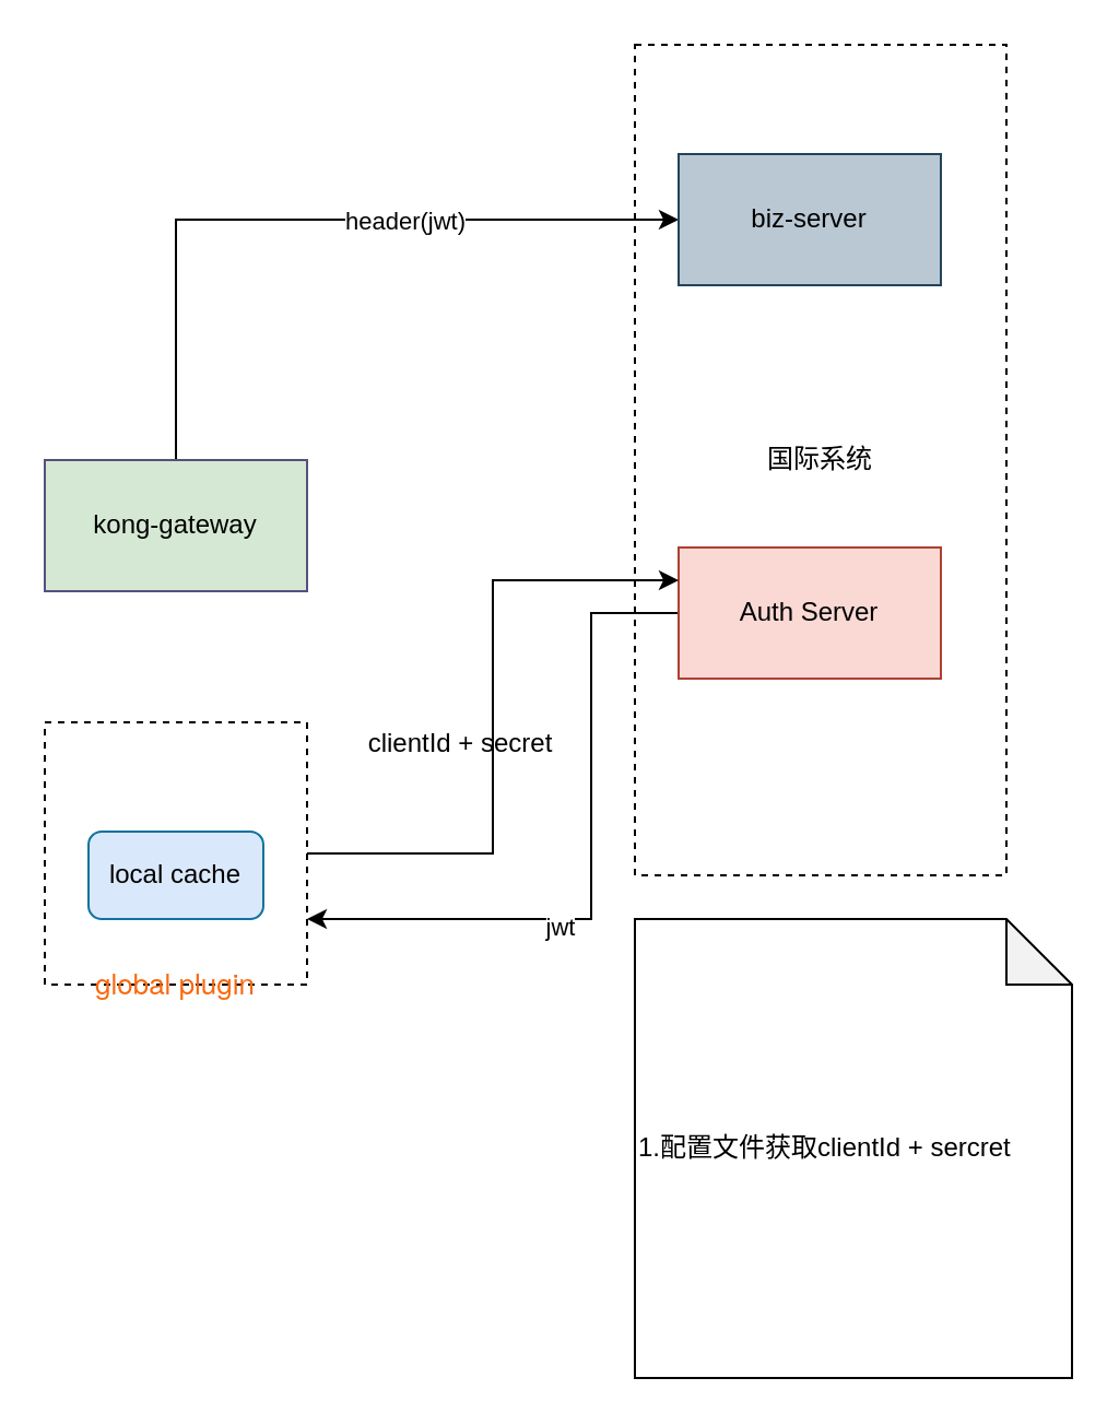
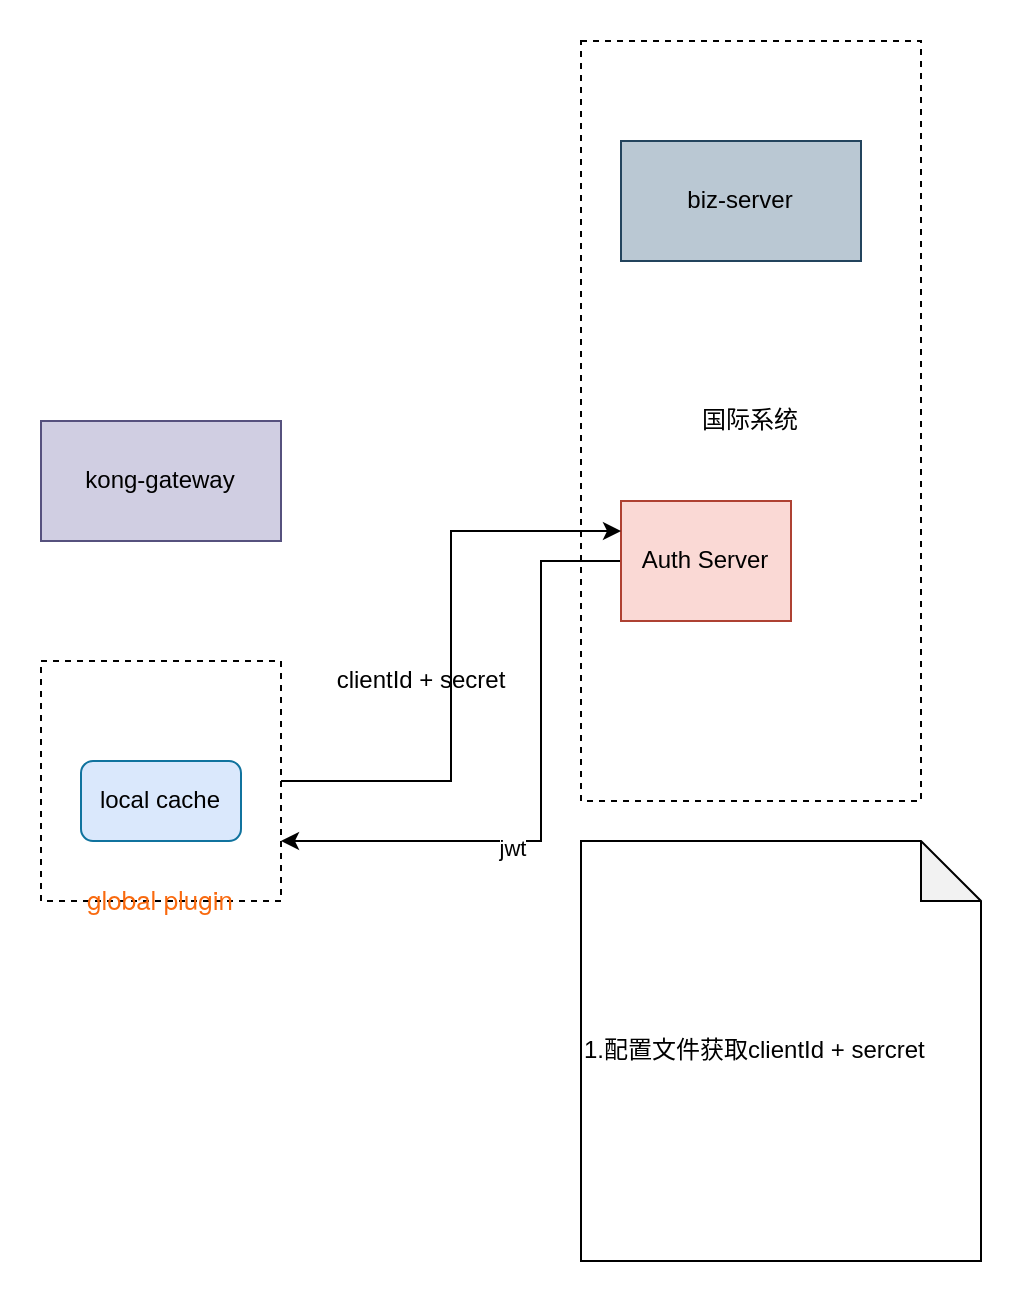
- <mxCell id="6" style="edgeStyle=orthogonalEdgeStyle;rounded=0;orthogonalLoop=1;jettySize=auto;html=1;exitX=0.5;exitY=0;exitDx=0;exitDy=0;entryX=0;entryY=0.5;entryDx=0;entryDy=0;" edge="1" parent="1" source="8" target="11"><mxGeometry relative="1" as="geometry" /></mxCell>
- <mxCell id="7" value="header(jwt)" style="edgeLabel;html=1;align=center;verticalAlign=middle;resizable=0;points=[];" vertex="1" connectable="0" parent="6"><mxGeometry x="0.257" relative="1" as="geometry"><mxPoint as="offset" /></mxGeometry></mxCell>
- <mxCell id="8" value="kong-gateway" style="rounded=0;whiteSpace=wrap;html=1;fillColor=#d5e8d4;strokeColor=#56517e;" vertex="1" parent="1"><mxGeometry x="20" y="210" width="120" height="60" as="geometry" /></mxCell>
+ <mxCell id="8" value="kong-gateway" style="rounded=0;whiteSpace=wrap;html=1;fillColor=#d0cee2;strokeColor=#56517e;" vertex="1" parent="1"><mxGeometry x="20" y="210" width="120" height="60" as="geometry" /></mxCell>
- <mxCell id="5" value="Auth Server" style="rounded=0;whiteSpace=wrap;html=1;fillColor=#fad9d5;strokeColor=#ae4132;" vertex="1" parent="1"><mxGeometry x="310" y="250" width="120" height="60" as="geometry" /></mxCell>
+ <mxCell id="5" value="Auth Server" style="rounded=0;whiteSpace=wrap;html=1;fillColor=#fad9d5;strokeColor=#ae4132;" vertex="1" parent="1"><mxGeometry x="310" y="250" width="85" height="60" as="geometry" /></mxCell>
